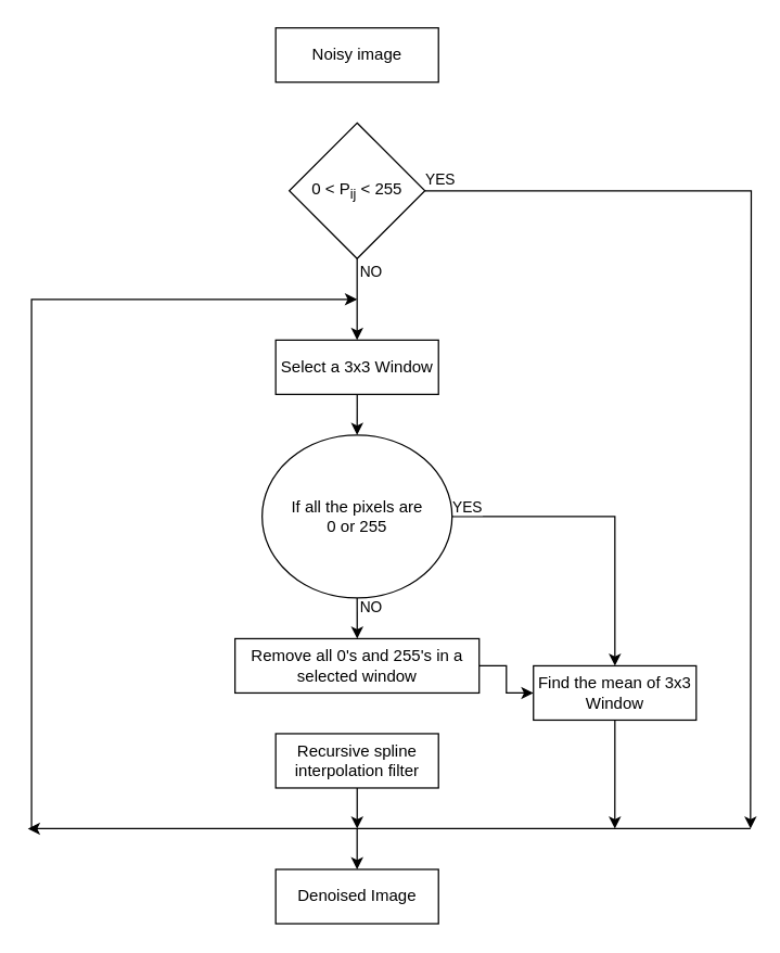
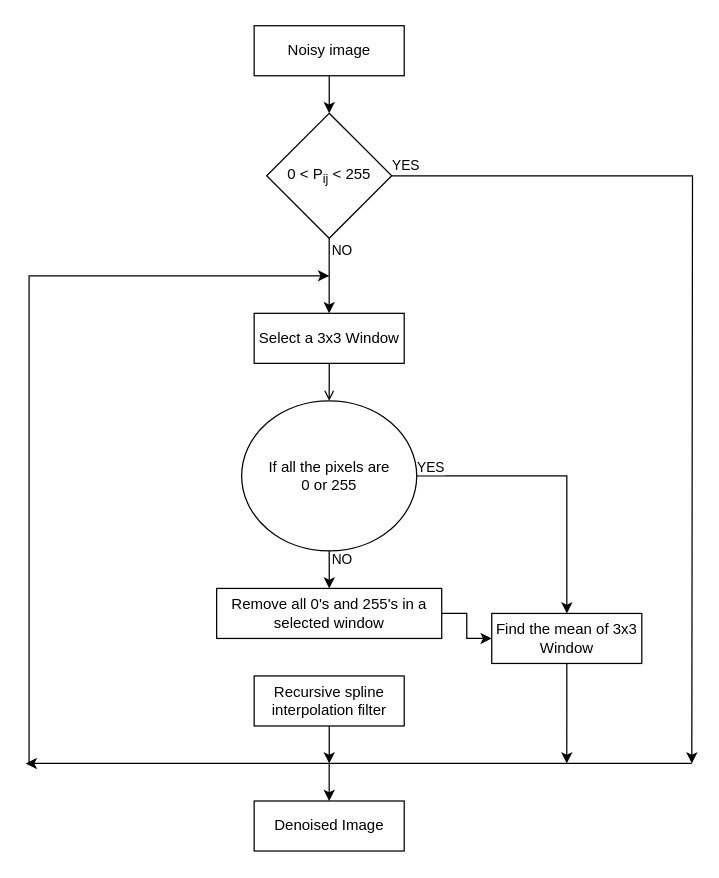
+ <mxCell id="2" value="" style="edgeStyle=orthogonalEdgeStyle;rounded=0;orthogonalLoop=1;jettySize=auto;html=1;" edge="1" parent="1" source="3" target="8"><mxGeometry relative="1" as="geometry" /></mxCell>
- <mxCell id="9" value="" style="edgeStyle=orthogonalEdgeStyle;rounded=0;orthogonalLoop=1;jettySize=auto;html=1;" edge="1" parent="1" source="10" target="15"><mxGeometry relative="1" as="geometry" /></mxCell>
+ <mxCell id="9" value="" style="edgeStyle=orthogonalEdgeStyle;rounded=0;orthogonalLoop=1;jettySize=auto;html=1;endArrow=open;" edge="1" parent="1" source="10" target="15"><mxGeometry relative="1" as="geometry" /></mxCell>
